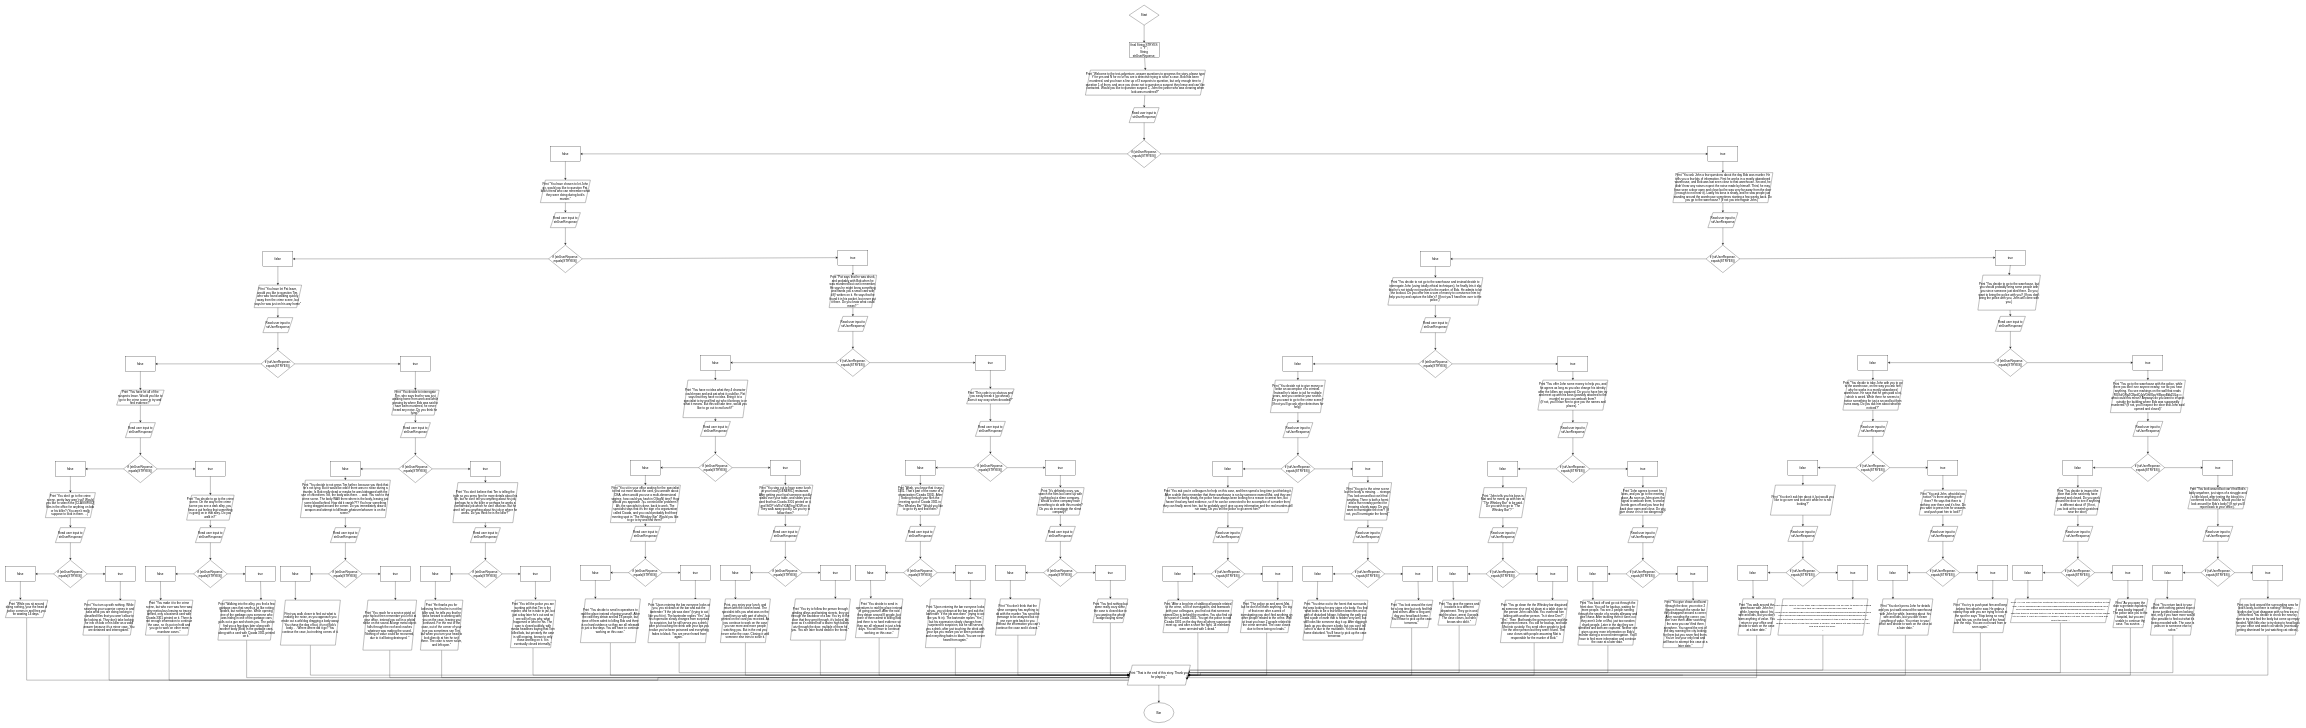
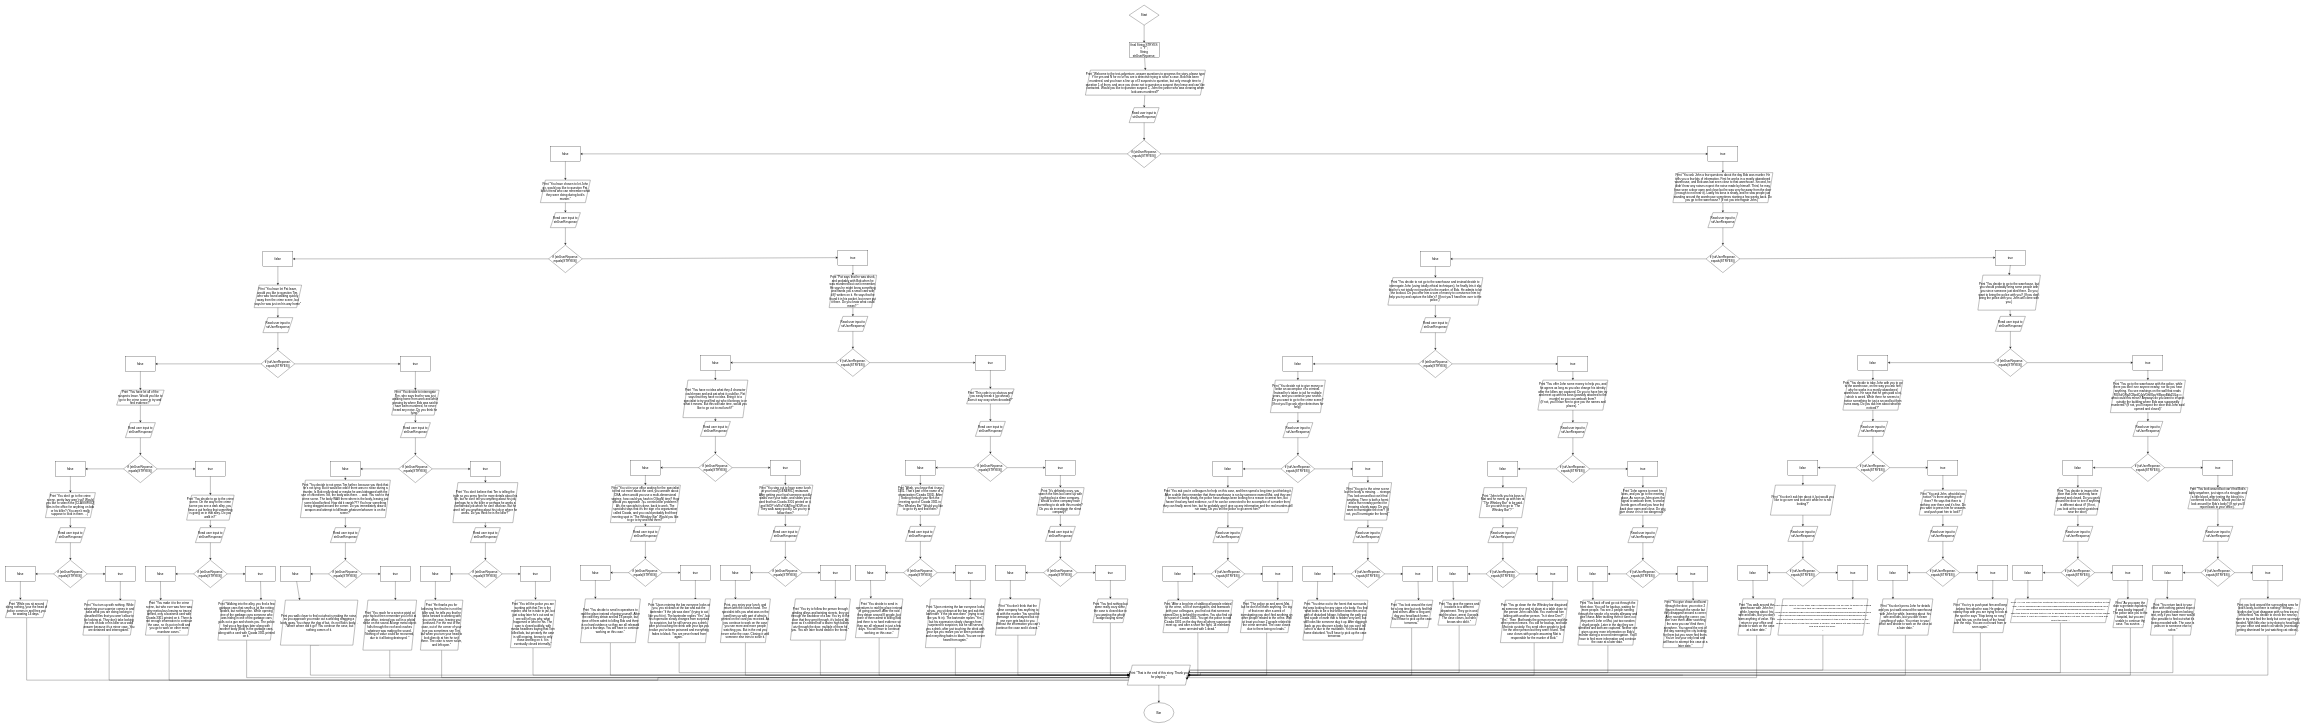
- <mxCell id="100" value="Print you walk closer to find out what is making the noise, as you approach you make out a wild dog dragging a body away. You chase the dog of but, it's not Bob's body. . . Where where did it go? You continue the case, but nothing comes of it." style="shape=parallelogram;perimeter=parallelogramPerimeter;whiteSpace=wrap;html=1;fixedSize=1;" vertex="1" parent="1"><mxGeometry x="1120" y="2400" width="240" height="180" as="geometry" /></mxCell>
+ <mxCell id="100" value="Print you walk closer to find out what is making the noise, as you approach you make out a wild dog dragging a body away. You chase the dog of but, it's not Bob's body. . . Where where did it go? You continue the case, but nothing comes of it." style="shape=parallelogram;perimeter=parallelogramPerimeter;whiteSpace=wrap;html=1;fixedSize=1;" vertex="1" parent="1"><mxGeometry x="1120" y="2400" width="310" height="180" as="geometry" /></mxCell>
